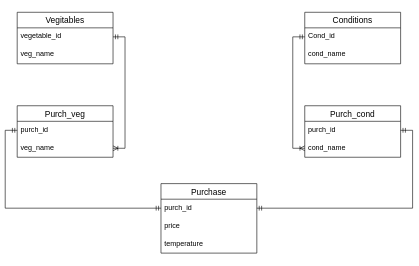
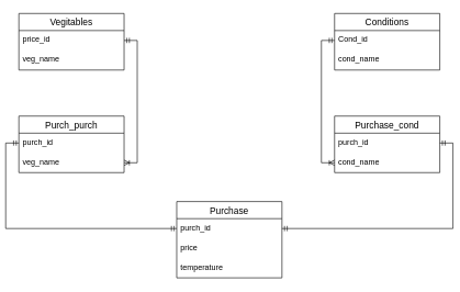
- <mxCell id="3" value="vegetable_id" style="text;strokeColor=none;fillColor=none;spacingLeft=4;spacingRight=4;overflow=hidden;rotatable=0;points=[[0,0.5],[1,0.5]];portConstraint=eastwest;fontSize=12;" vertex="1" parent="2"><mxGeometry y="26" width="160" height="30" as="geometry" /></mxCell>
+ <mxCell id="3" value="price_id" style="text;strokeColor=none;fillColor=none;spacingLeft=4;spacingRight=4;overflow=hidden;rotatable=0;points=[[0,0.5],[1,0.5]];portConstraint=eastwest;fontSize=12;" vertex="1" parent="2"><mxGeometry y="26" width="160" height="30" as="geometry" /></mxCell>
- <mxCell id="8" value="Purch_veg" style="swimlane;fontStyle=0;childLayout=stackLayout;horizontal=1;startSize=26;horizontalStack=0;resizeParent=1;resizeParentMax=0;resizeLast=0;collapsible=1;marginBottom=0;align=center;fontSize=14;" vertex="1" parent="1"><mxGeometry x="20" y="176" width="160" height="86" as="geometry" /></mxCell>
+ <mxCell id="8" value="Purch_purch" style="swimlane;fontStyle=0;childLayout=stackLayout;horizontal=1;startSize=26;horizontalStack=0;resizeParent=1;resizeParentMax=0;resizeLast=0;collapsible=1;marginBottom=0;align=center;fontSize=14;" vertex="1" parent="1"><mxGeometry x="20" y="176" width="160" height="86" as="geometry" /></mxCell>
- <mxCell id="15" value="Purch_cond" style="swimlane;fontStyle=0;childLayout=stackLayout;horizontal=1;startSize=26;horizontalStack=0;resizeParent=1;resizeParentMax=0;resizeLast=0;collapsible=1;marginBottom=0;align=center;fontSize=14;" vertex="1" parent="1"><mxGeometry x="500" y="176" width="160" height="86" as="geometry" /></mxCell>
+ <mxCell id="15" value="Purchase_cond" style="swimlane;fontStyle=0;childLayout=stackLayout;horizontal=1;startSize=26;horizontalStack=0;resizeParent=1;resizeParentMax=0;resizeLast=0;collapsible=1;marginBottom=0;align=center;fontSize=14;" vertex="1" parent="1"><mxGeometry x="500" y="176" width="160" height="86" as="geometry" /></mxCell>
